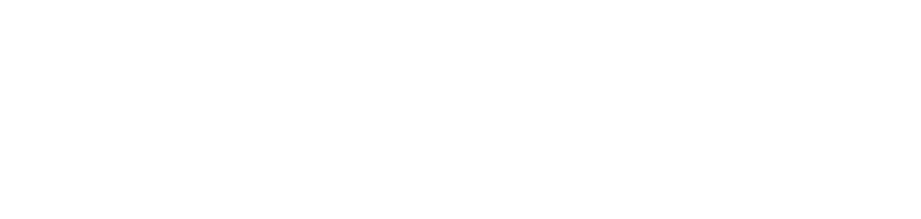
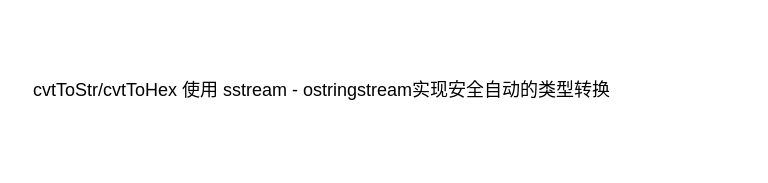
+ <mxCell id="2" value="cvtToStr/cvtToHex 使用 sstream - ostringstream实现安全自动的类型转换" style="text;html=1;strokeColor=none;fillColor=none;align=left;verticalAlign=middle;whiteSpace=wrap;rounded=0;" vertex="1" parent="1"><mxGeometry x="20" y="20" width="470" height="80" as="geometry" /></mxCell>
